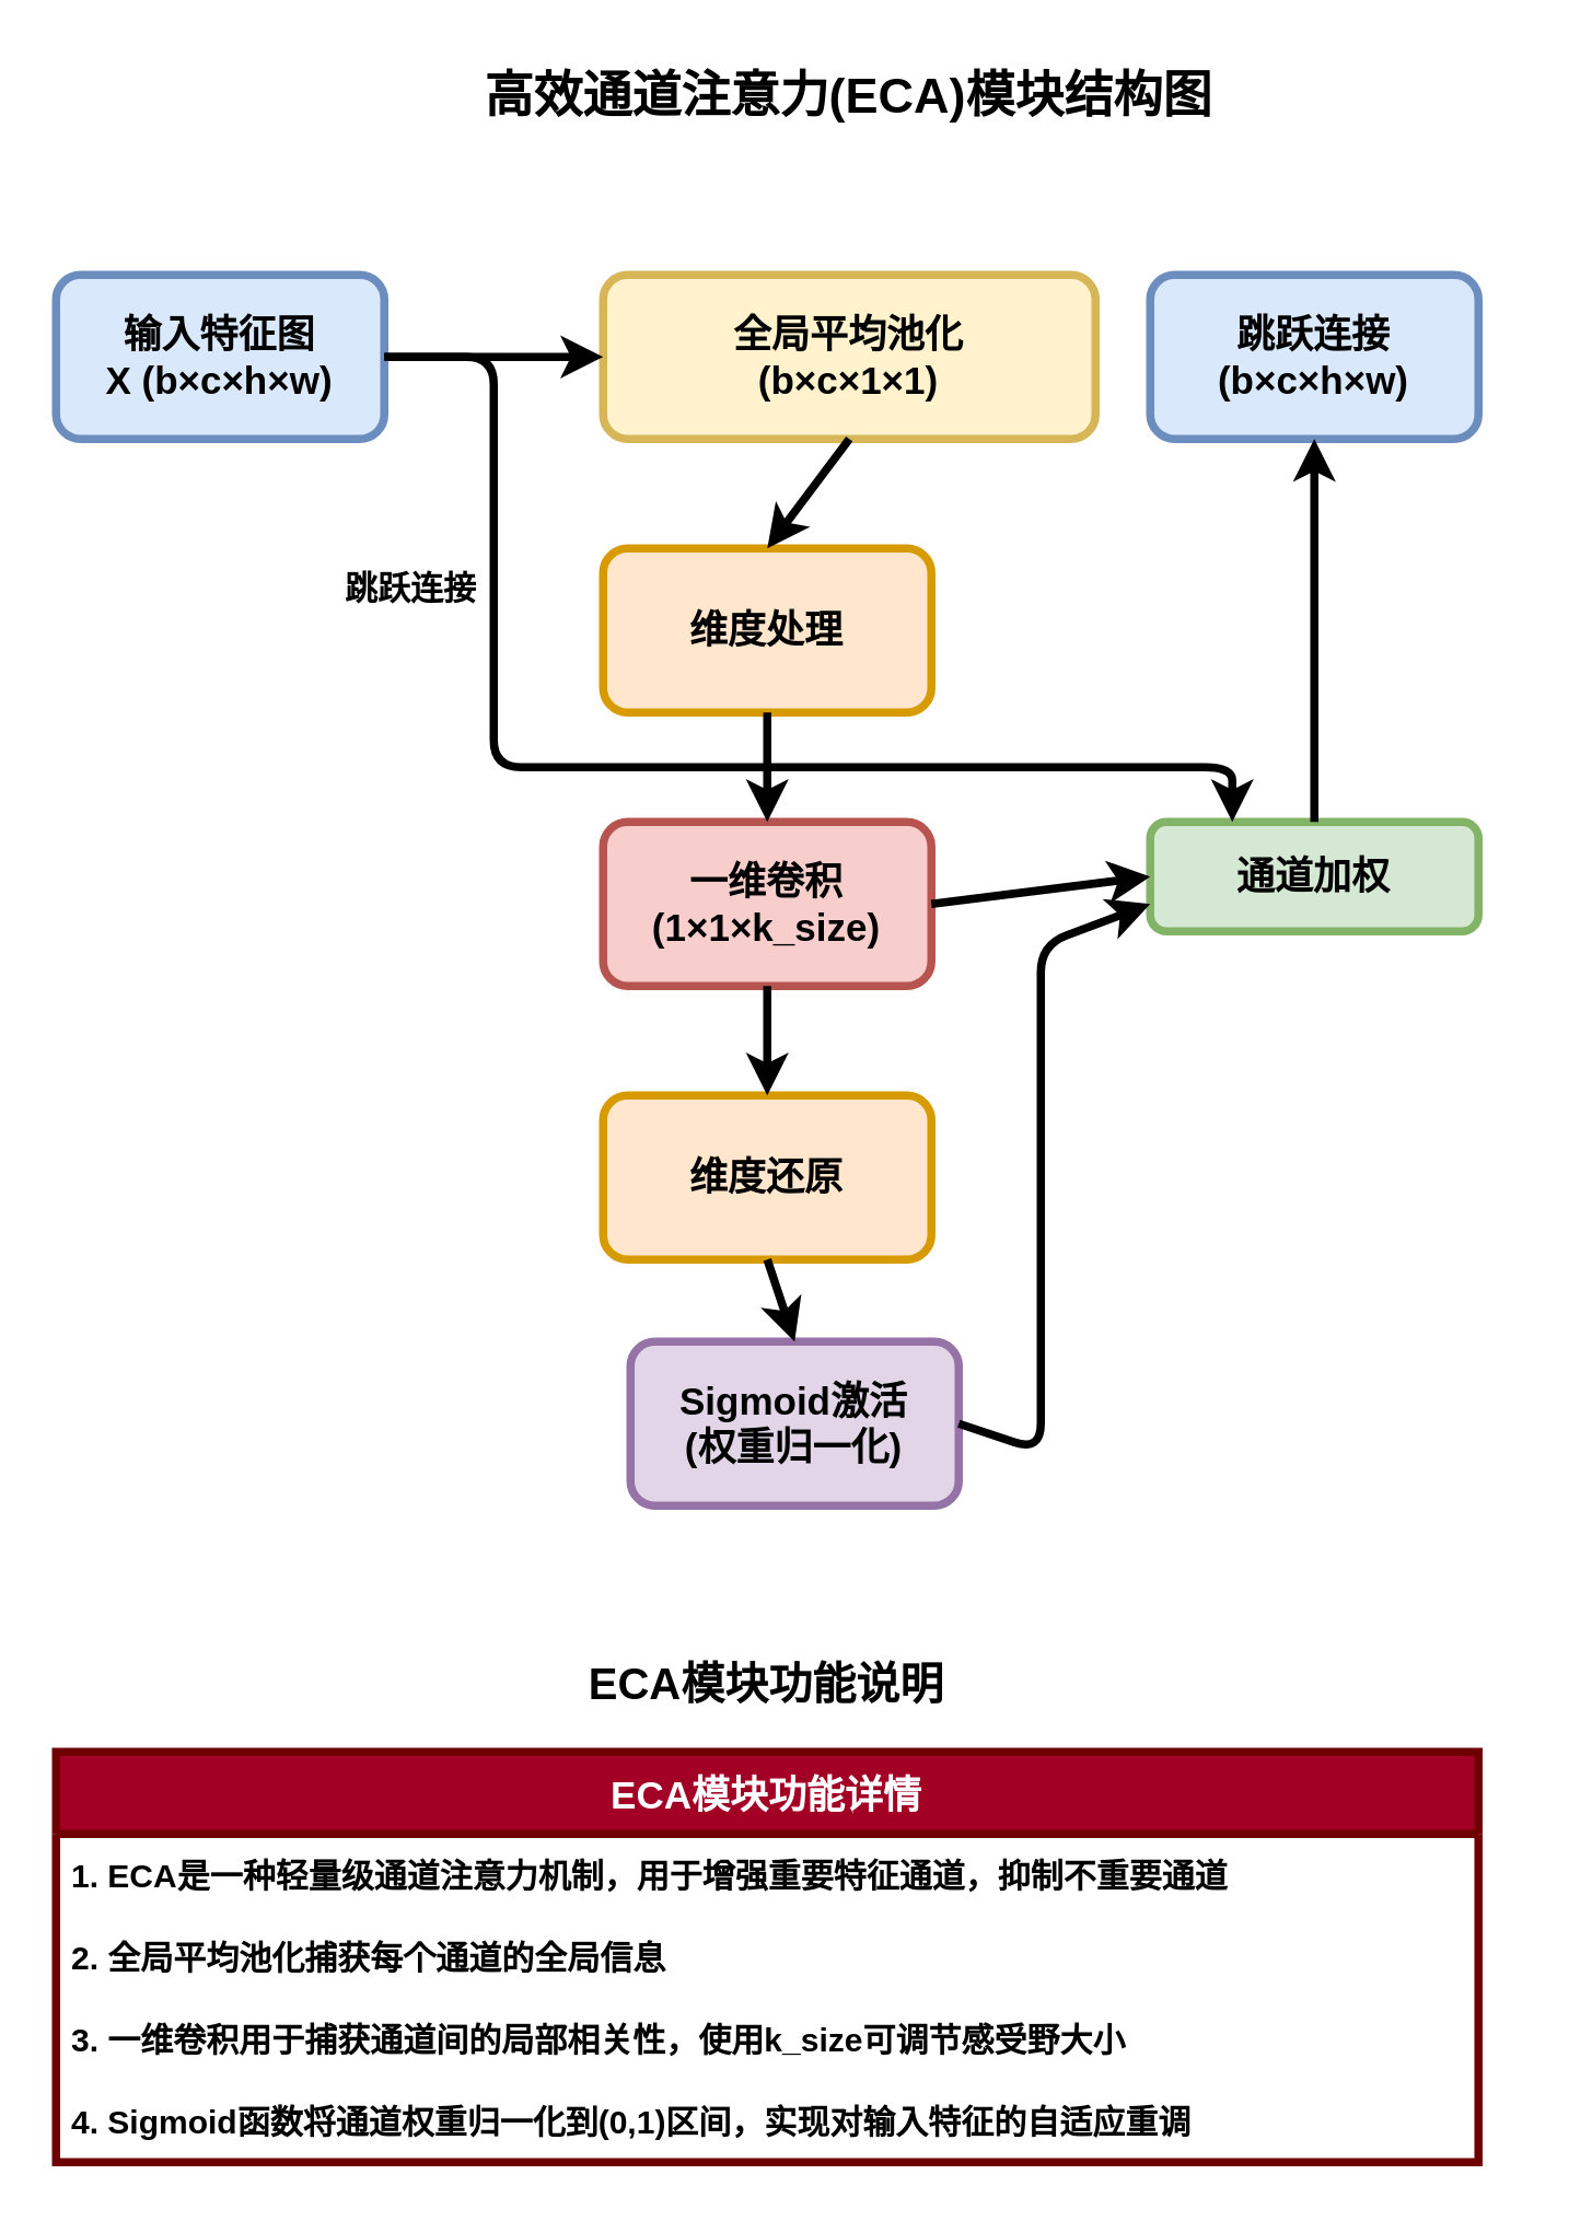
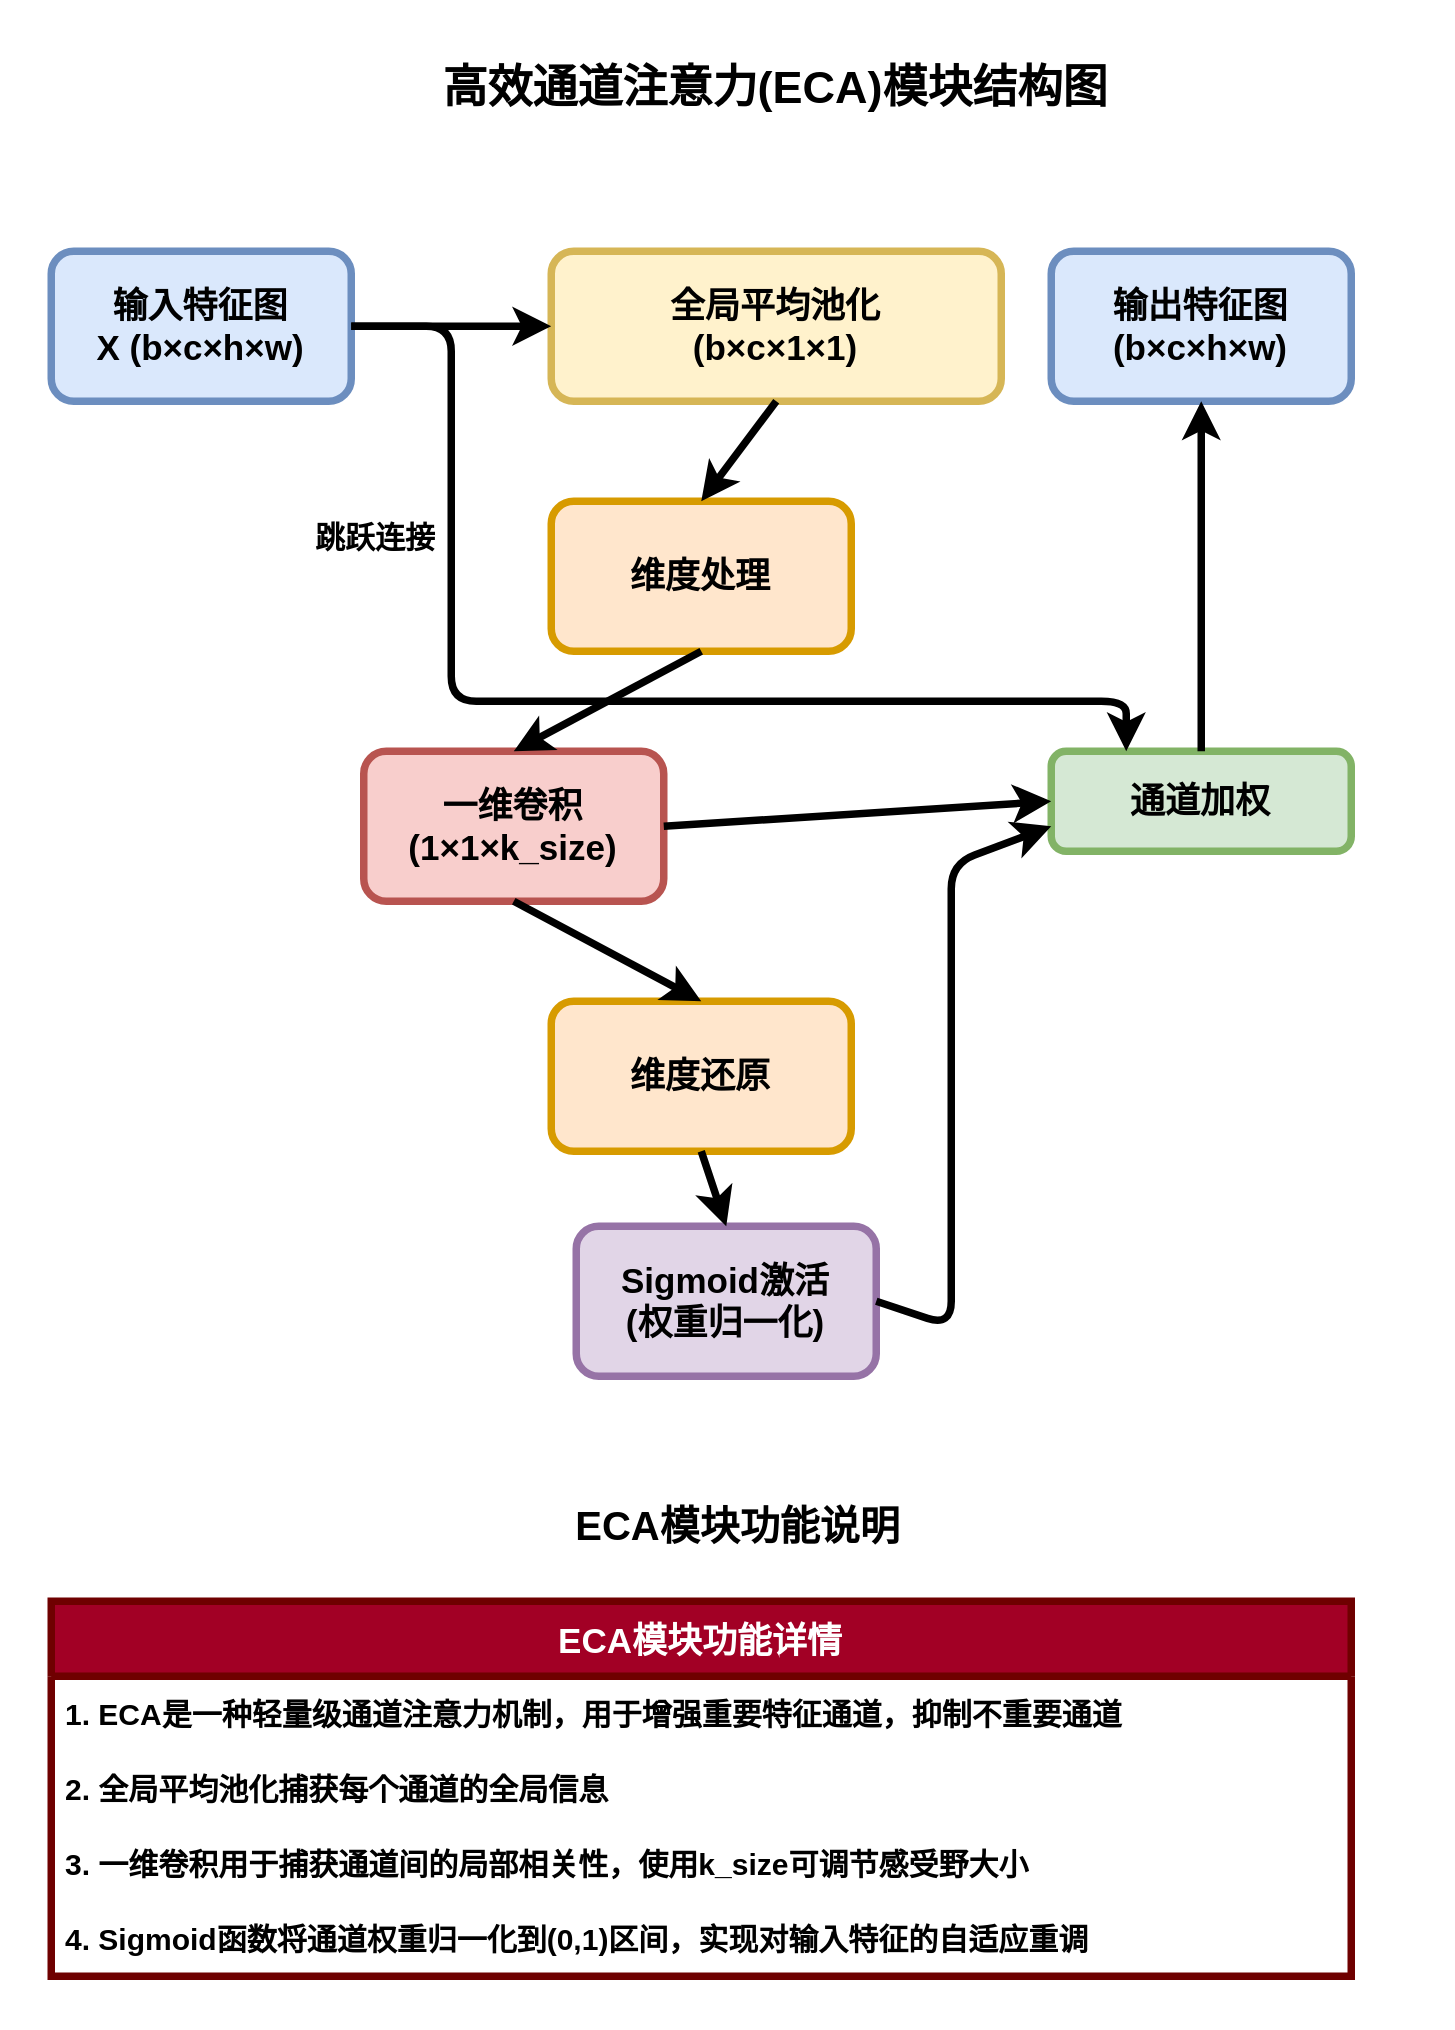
- <mxCell id="10" value="跳跃连接&#10;(b×c×h×w)" style="rounded=1;whiteSpace=wrap;html=1;fillColor=#dae8fc;strokeColor=#6c8ebf;fontStyle=1;fontSize=14;strokeWidth=3;" parent="1" vertex="1"><mxGeometry x="420" y="100" width="120" height="60" as="geometry" /></mxCell>
+ <mxCell id="10" value="输出特征图&#10;(b×c×h×w)" style="rounded=1;whiteSpace=wrap;html=1;fillColor=#dae8fc;strokeColor=#6c8ebf;fontStyle=1;fontSize=14;strokeWidth=3;" parent="1" vertex="1"><mxGeometry x="420" y="100" width="120" height="60" as="geometry" /></mxCell>
- <mxCell id="6" value="一维卷积&#10;(1×1×k_size)" style="rounded=1;whiteSpace=wrap;html=1;fillColor=#f8cecc;strokeColor=#b85450;fontStyle=1;fontSize=14;strokeWidth=3;" parent="1" vertex="1"><mxGeometry x="220" y="300" width="120" height="60" as="geometry" /></mxCell>
+ <mxCell id="6" value="一维卷积&#10;(1×1×k_size)" style="rounded=1;whiteSpace=wrap;html=1;fillColor=#f8cecc;strokeColor=#b85450;fontStyle=1;fontSize=14;strokeWidth=3;" parent="1" vertex="1"><mxGeometry x="145" y="300" width="120" height="60" as="geometry" /></mxCell>
- <mxCell id="21" value="ECA模块功能说明" style="text;html=1;strokeColor=none;fillColor=none;align=center;verticalAlign=middle;whiteSpace=wrap;rounded=0;fontStyle=1;fontSize=16;" parent="1" vertex="1"><mxGeometry x="20" y="600" width="520" height="30" as="geometry" /></mxCell>
+ <mxCell id="21" value="ECA模块功能说明" style="text;html=1;strokeColor=none;fillColor=none;align=center;verticalAlign=middle;whiteSpace=wrap;rounded=0;fontStyle=1;fontSize=16;" parent="1" vertex="1"><mxGeometry x="35" y="595" width="520" height="30" as="geometry" /></mxCell>
